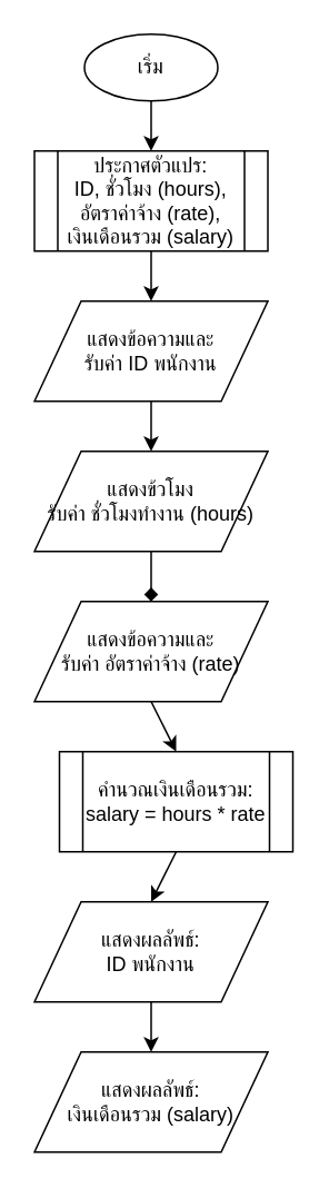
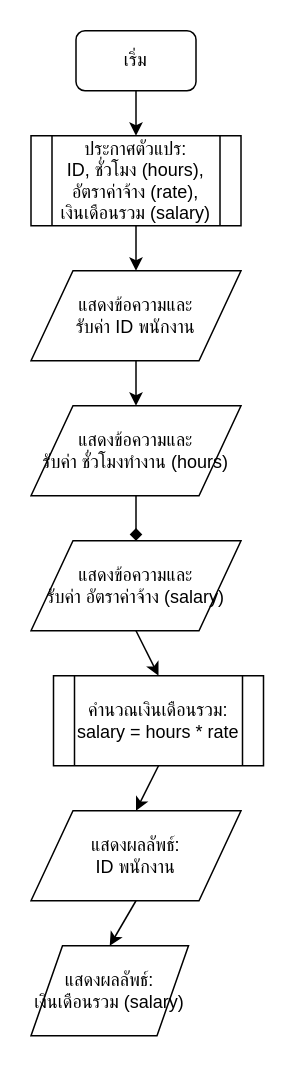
- <mxCell id="2" value="เริ่ม" style="ellipse;whiteSpace=wrap;html=1;" vertex="1" parent="1"><mxGeometry x="50" y="20" width="80" height="40" as="geometry" /></mxCell>
+ <mxCell id="2" value="เริ่ม" style="whiteSpace=wrap;html=1;rounded=1;" vertex="1" parent="1"><mxGeometry x="50" y="20" width="80" height="40" as="geometry" /></mxCell>
- <mxCell id="7" value="แสดงข้วโมง&lt;br&gt;รับค่า ชั่วโมงทำงาน (hours)" style="shape=parallelogram;perimeter=parallelogramPerimeter;whiteSpace=wrap;html=1;" vertex="1" parent="1"><mxGeometry x="20" y="270" width="140" height="60" as="geometry" /></mxCell>
+ <mxCell id="7" value="แสดงข้อความและ&lt;br&gt;รับค่า ชั่วโมงทำงาน (hours)" style="shape=parallelogram;perimeter=parallelogramPerimeter;whiteSpace=wrap;html=1;" vertex="1" parent="1"><mxGeometry x="20" y="270" width="140" height="60" as="geometry" /></mxCell>
- <mxCell id="9" value="แสดงข้อความและ&lt;br&gt;รับค่า อัตราค่าจ้าง (rate)" style="shape=parallelogram;perimeter=parallelogramPerimeter;whiteSpace=wrap;html=1;" vertex="1" parent="1"><mxGeometry x="20" y="360" width="140" height="60" as="geometry" /></mxCell>
+ <mxCell id="9" value="แสดงข้อความและ&lt;br&gt;รับค่า อัตราค่าจ้าง (salary)" style="shape=parallelogram;perimeter=parallelogramPerimeter;whiteSpace=wrap;html=1;" vertex="1" parent="1"><mxGeometry x="20" y="360" width="140" height="60" as="geometry" /></mxCell>
- <mxCell id="15" value="แสดงผลลัพธ์:&lt;br&gt;เงินเดือนรวม (salary)" style="shape=parallelogram;perimeter=parallelogramPerimeter;whiteSpace=wrap;html=1;" vertex="1" parent="1"><mxGeometry x="20" y="630" width="140" height="60" as="geometry" /></mxCell>
+ <mxCell id="15" value="แสดงผลลัพธ์:&lt;br&gt;เงินเดือนรวม (salary)" style="shape=parallelogram;perimeter=parallelogramPerimeter;whiteSpace=wrap;html=1;" vertex="1" parent="1"><mxGeometry x="20" y="630" width="105" height="60" as="geometry" /></mxCell>
